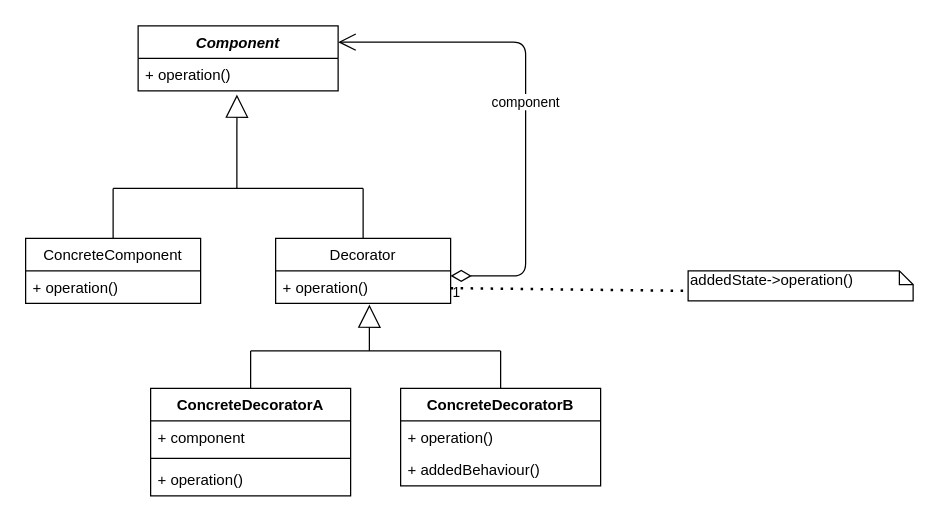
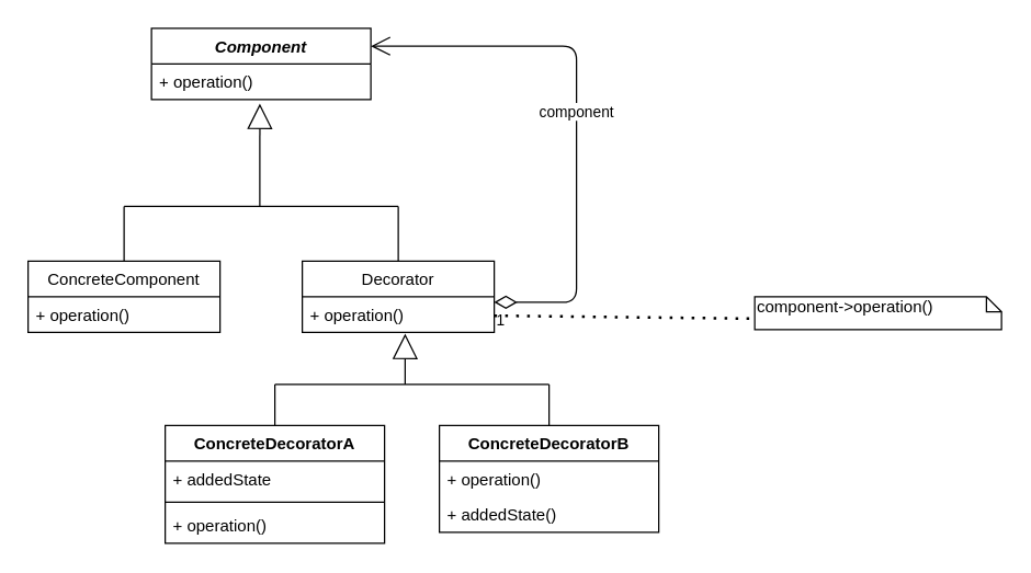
- <mxCell id="13" value="addedState-&amp;gt;operation()" style="shape=note;whiteSpace=wrap;html=1;size=11;verticalAlign=top;align=left;spacingTop=-6;" vertex="1" parent="1"><mxGeometry x="550" y="216" width="180" height="24" as="geometry" /></mxCell>
+ <mxCell id="13" value="component-&amp;gt;operation()" style="shape=note;whiteSpace=wrap;html=1;size=11;verticalAlign=top;align=left;spacingTop=-6;" vertex="1" parent="1"><mxGeometry x="550" y="216" width="180" height="24" as="geometry" /></mxCell>
- <mxCell id="21" value="+ component" style="text;strokeColor=none;fillColor=none;align=left;verticalAlign=top;spacingLeft=4;spacingRight=4;overflow=hidden;rotatable=0;points=[[0,0.5],[1,0.5]];portConstraint=eastwest;" vertex="1" parent="20"><mxGeometry y="26" width="160" height="26" as="geometry" /></mxCell>
+ <mxCell id="21" value="+ addedState" style="text;strokeColor=none;fillColor=none;align=left;verticalAlign=top;spacingLeft=4;spacingRight=4;overflow=hidden;rotatable=0;points=[[0,0.5],[1,0.5]];portConstraint=eastwest;" vertex="1" parent="20"><mxGeometry y="26" width="160" height="26" as="geometry" /></mxCell>
- <mxCell id="26" value="+ addedBehaviour()" style="text;strokeColor=none;fillColor=none;align=left;verticalAlign=top;spacingLeft=4;spacingRight=4;overflow=hidden;rotatable=0;points=[[0,0.5],[1,0.5]];portConstraint=eastwest;" vertex="1" parent="24"><mxGeometry y="52" width="160" height="26" as="geometry" /></mxCell>
+ <mxCell id="26" value="+ addedState()" style="text;strokeColor=none;fillColor=none;align=left;verticalAlign=top;spacingLeft=4;spacingRight=4;overflow=hidden;rotatable=0;points=[[0,0.5],[1,0.5]];portConstraint=eastwest;" vertex="1" parent="24"><mxGeometry y="52" width="160" height="26" as="geometry" /></mxCell>
